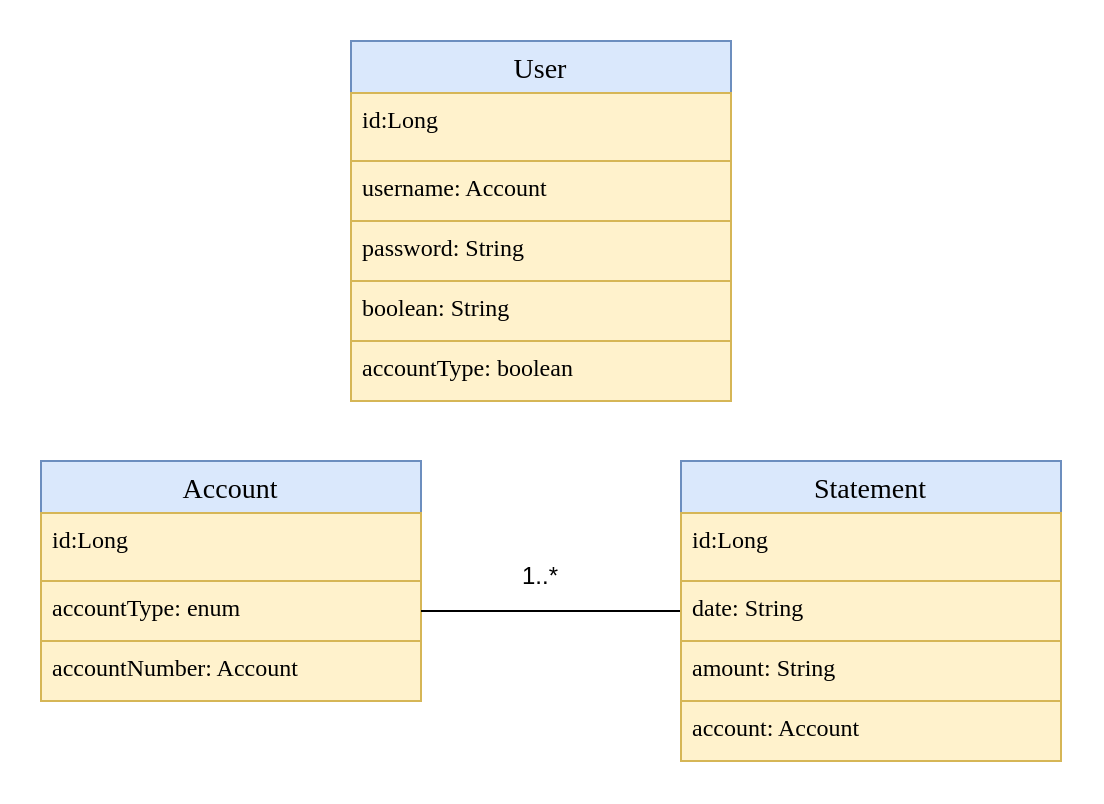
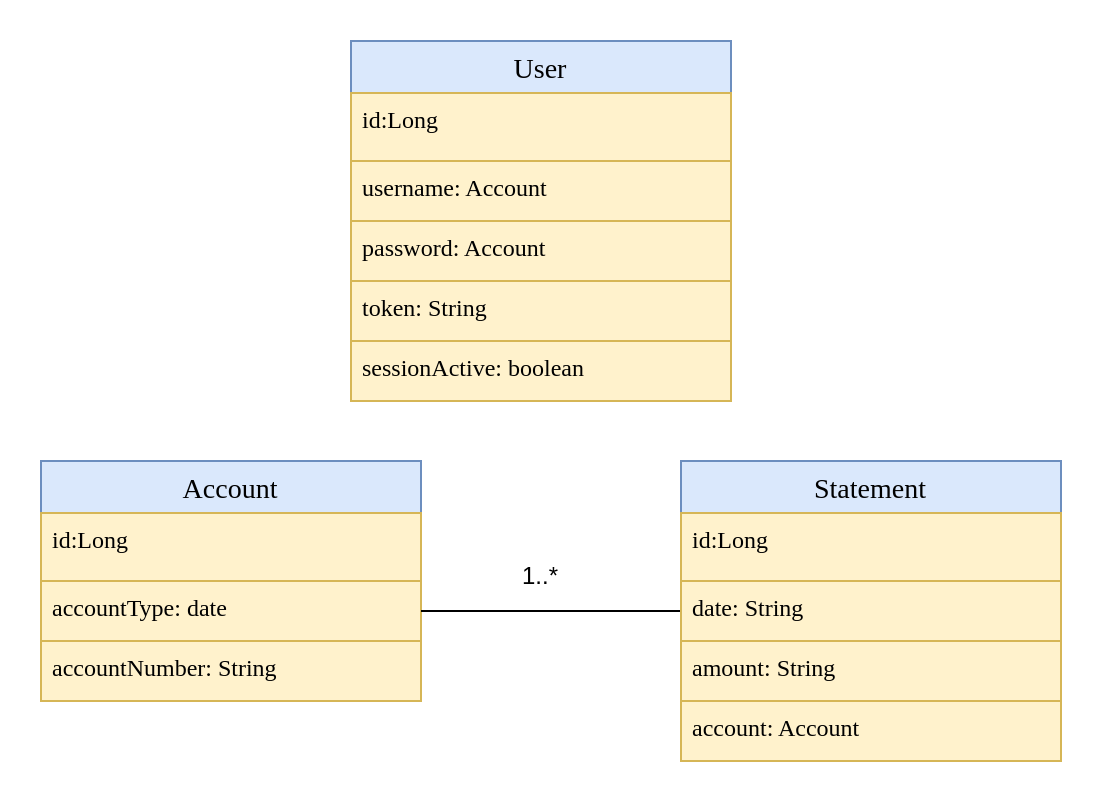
- <mxCell id="16" value="password: String" style="text;strokeColor=#d6b656;fillColor=#fff2cc;spacingLeft=4;spacingRight=4;overflow=hidden;rotatable=0;points=[[0,0.5],[1,0.5]];portConstraint=eastwest;fontSize=12;fontFamily=Verdana;verticalAlign=top;" vertex="1" parent="13"><mxGeometry y="90" width="190" height="30" as="geometry" /></mxCell>
+ <mxCell id="16" value="password: Account" style="text;strokeColor=#d6b656;fillColor=#fff2cc;spacingLeft=4;spacingRight=4;overflow=hidden;rotatable=0;points=[[0,0.5],[1,0.5]];portConstraint=eastwest;fontSize=12;fontFamily=Verdana;verticalAlign=top;" vertex="1" parent="13"><mxGeometry y="90" width="190" height="30" as="geometry" /></mxCell>
- <mxCell id="17" value="boolean: String" style="text;strokeColor=#d6b656;fillColor=#fff2cc;spacingLeft=4;spacingRight=4;overflow=hidden;rotatable=0;points=[[0,0.5],[1,0.5]];portConstraint=eastwest;fontSize=12;fontFamily=Verdana;verticalAlign=top;" vertex="1" parent="13"><mxGeometry y="120" width="190" height="30" as="geometry" /></mxCell>
+ <mxCell id="17" value="token: String" style="text;strokeColor=#d6b656;fillColor=#fff2cc;spacingLeft=4;spacingRight=4;overflow=hidden;rotatable=0;points=[[0,0.5],[1,0.5]];portConstraint=eastwest;fontSize=12;fontFamily=Verdana;verticalAlign=top;" vertex="1" parent="13"><mxGeometry y="120" width="190" height="30" as="geometry" /></mxCell>
- <mxCell id="18" value="accountType: boolean" style="text;strokeColor=#d6b656;fillColor=#fff2cc;spacingLeft=4;spacingRight=4;overflow=hidden;rotatable=0;points=[[0,0.5],[1,0.5]];portConstraint=eastwest;fontSize=12;fontFamily=Verdana;verticalAlign=top;" vertex="1" parent="13"><mxGeometry y="150" width="190" height="30" as="geometry" /></mxCell>
+ <mxCell id="18" value="sessionActive: boolean" style="text;strokeColor=#d6b656;fillColor=#fff2cc;spacingLeft=4;spacingRight=4;overflow=hidden;rotatable=0;points=[[0,0.5],[1,0.5]];portConstraint=eastwest;fontSize=12;fontFamily=Verdana;verticalAlign=top;" vertex="1" parent="13"><mxGeometry y="150" width="190" height="30" as="geometry" /></mxCell>
- <mxCell id="4" value="accountType: enum" style="text;strokeColor=#d6b656;fillColor=#fff2cc;spacingLeft=4;spacingRight=4;overflow=hidden;rotatable=0;points=[[0,0.5],[1,0.5]];portConstraint=eastwest;fontSize=12;fontFamily=Verdana;verticalAlign=top;" parent="2" vertex="1"><mxGeometry y="60" width="190" height="30" as="geometry" /></mxCell>
+ <mxCell id="4" value="accountType: date" style="text;strokeColor=#d6b656;fillColor=#fff2cc;spacingLeft=4;spacingRight=4;overflow=hidden;rotatable=0;points=[[0,0.5],[1,0.5]];portConstraint=eastwest;fontSize=12;fontFamily=Verdana;verticalAlign=top;" parent="2" vertex="1"><mxGeometry y="60" width="190" height="30" as="geometry" /></mxCell>
- <mxCell id="5" value="accountNumber: Account" style="text;strokeColor=#d6b656;fillColor=#fff2cc;spacingLeft=4;spacingRight=4;overflow=hidden;rotatable=0;points=[[0,0.5],[1,0.5]];portConstraint=eastwest;fontSize=12;fontFamily=Verdana;verticalAlign=top;" parent="2" vertex="1"><mxGeometry y="90" width="190" height="30" as="geometry" /></mxCell>
+ <mxCell id="5" value="accountNumber: String" style="text;strokeColor=#d6b656;fillColor=#fff2cc;spacingLeft=4;spacingRight=4;overflow=hidden;rotatable=0;points=[[0,0.5],[1,0.5]];portConstraint=eastwest;fontSize=12;fontFamily=Verdana;verticalAlign=top;" parent="2" vertex="1"><mxGeometry y="90" width="190" height="30" as="geometry" /></mxCell>
